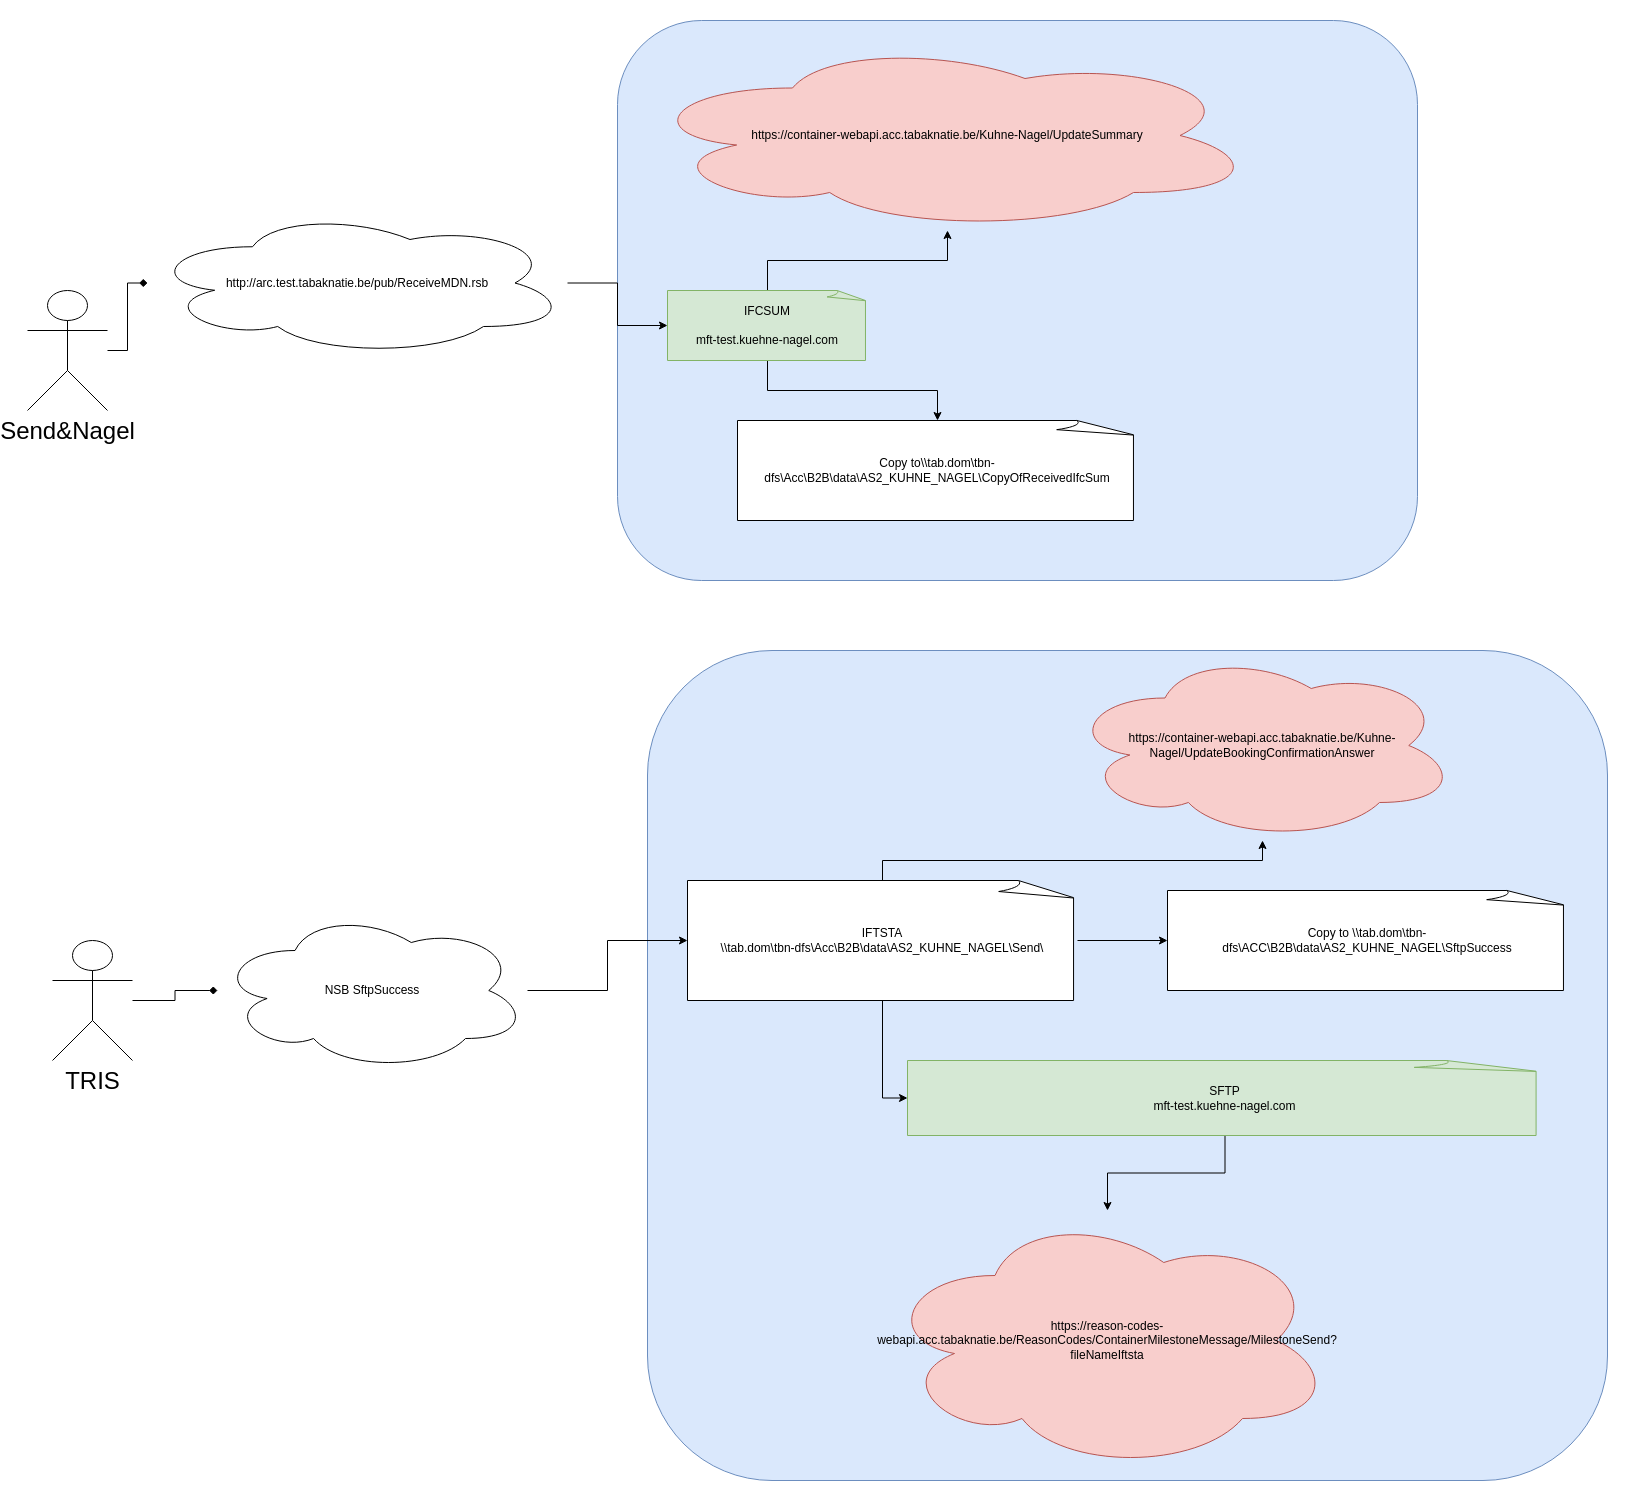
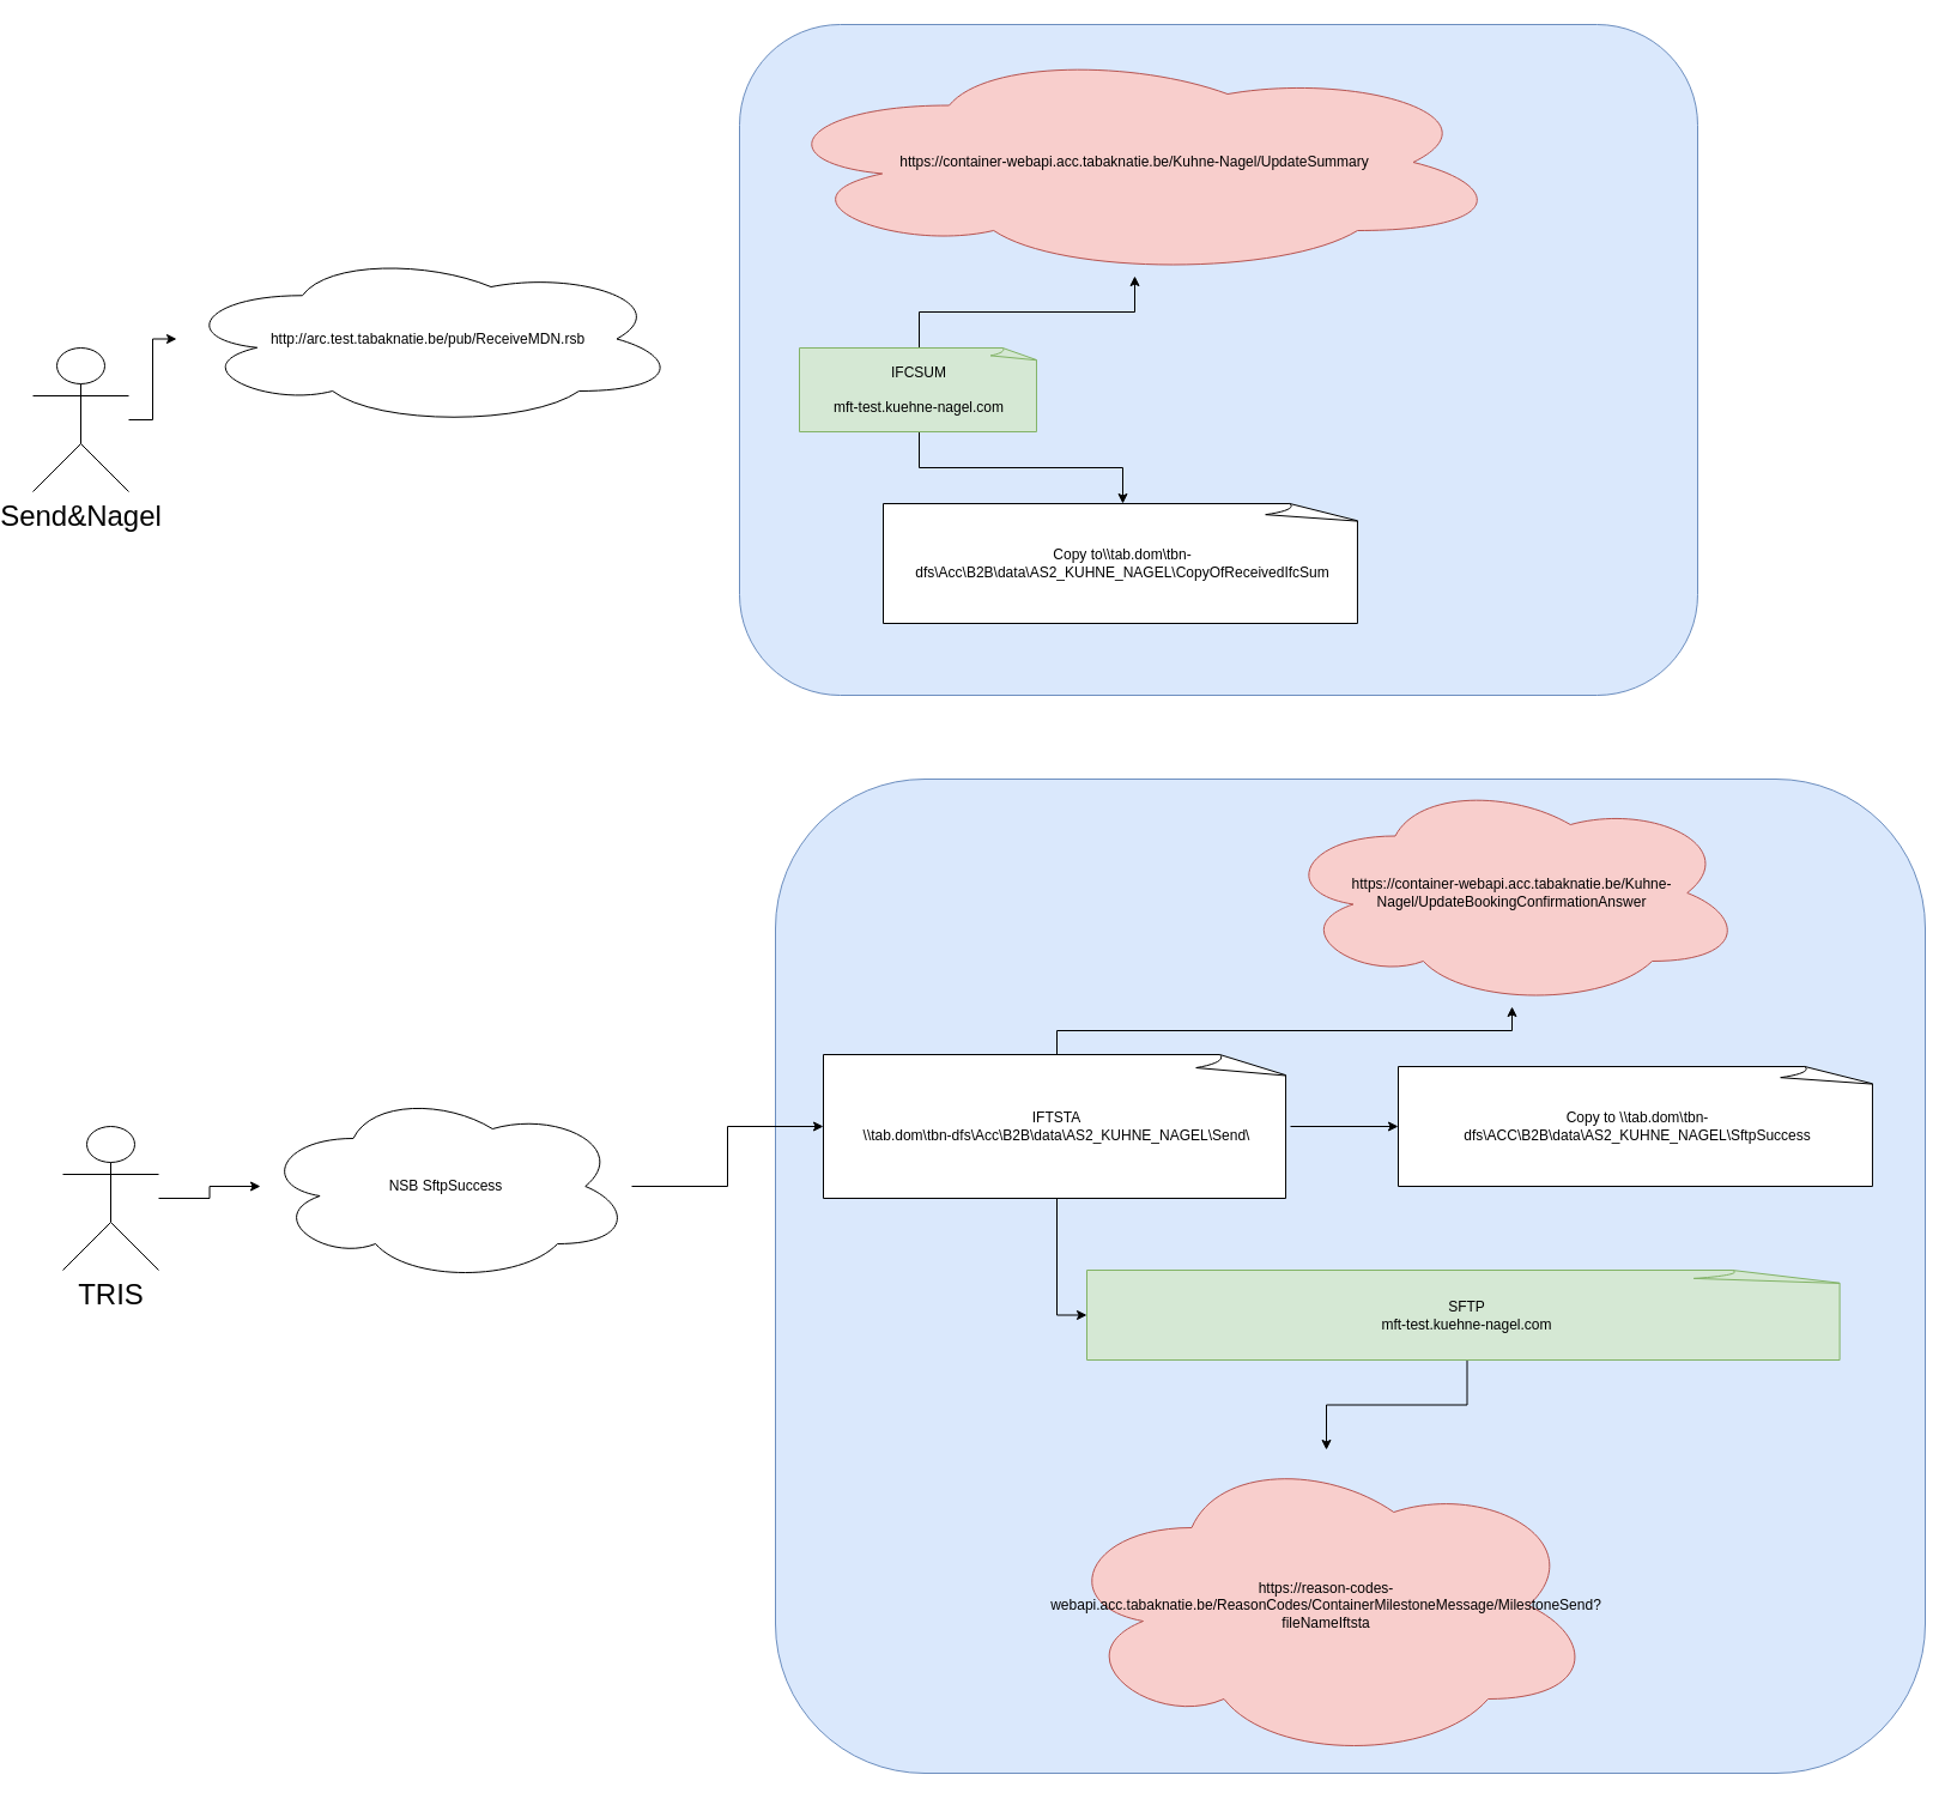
- <mxCell id="22" style="edgeStyle=orthogonalEdgeStyle;rounded=0;orthogonalLoop=1;jettySize=auto;html=1;endArrow=diamond;" edge="1" parent="1" source="23" target="25"><mxGeometry relative="1" as="geometry" /></mxCell>
+ <mxCell id="22" style="edgeStyle=orthogonalEdgeStyle;rounded=0;orthogonalLoop=1;jettySize=auto;html=1;" edge="1" parent="1" source="23" target="25"><mxGeometry relative="1" as="geometry" /></mxCell>
- <mxCell id="24" style="edgeStyle=orthogonalEdgeStyle;rounded=0;orthogonalLoop=1;jettySize=auto;html=1;" edge="1" parent="1" source="25" target="6"><mxGeometry relative="1" as="geometry" /></mxCell>
- <mxCell id="18" style="edgeStyle=orthogonalEdgeStyle;rounded=0;orthogonalLoop=1;jettySize=auto;html=1;endArrow=diamond;" edge="1" parent="1" source="19" target="21"><mxGeometry relative="1" as="geometry" /></mxCell>
+ <mxCell id="18" style="edgeStyle=orthogonalEdgeStyle;rounded=0;orthogonalLoop=1;jettySize=auto;html=1;" edge="1" parent="1" source="19" target="21"><mxGeometry relative="1" as="geometry" /></mxCell>
